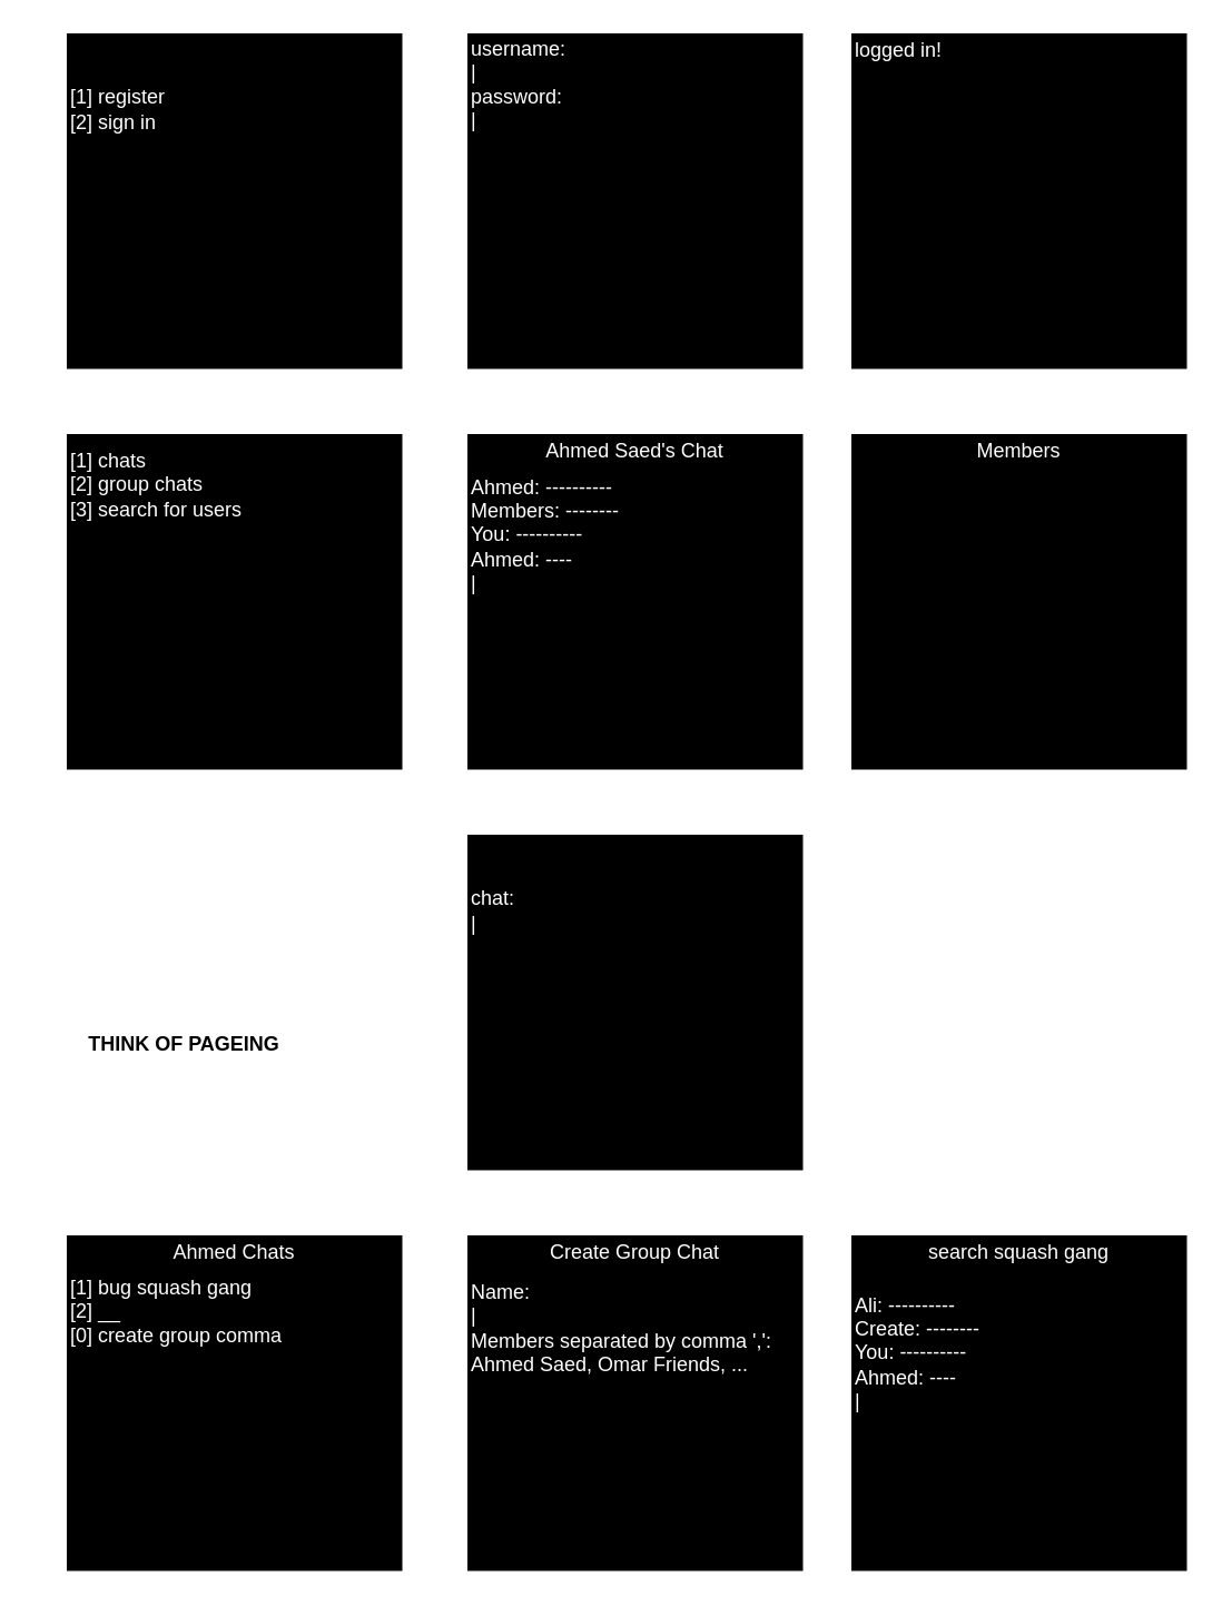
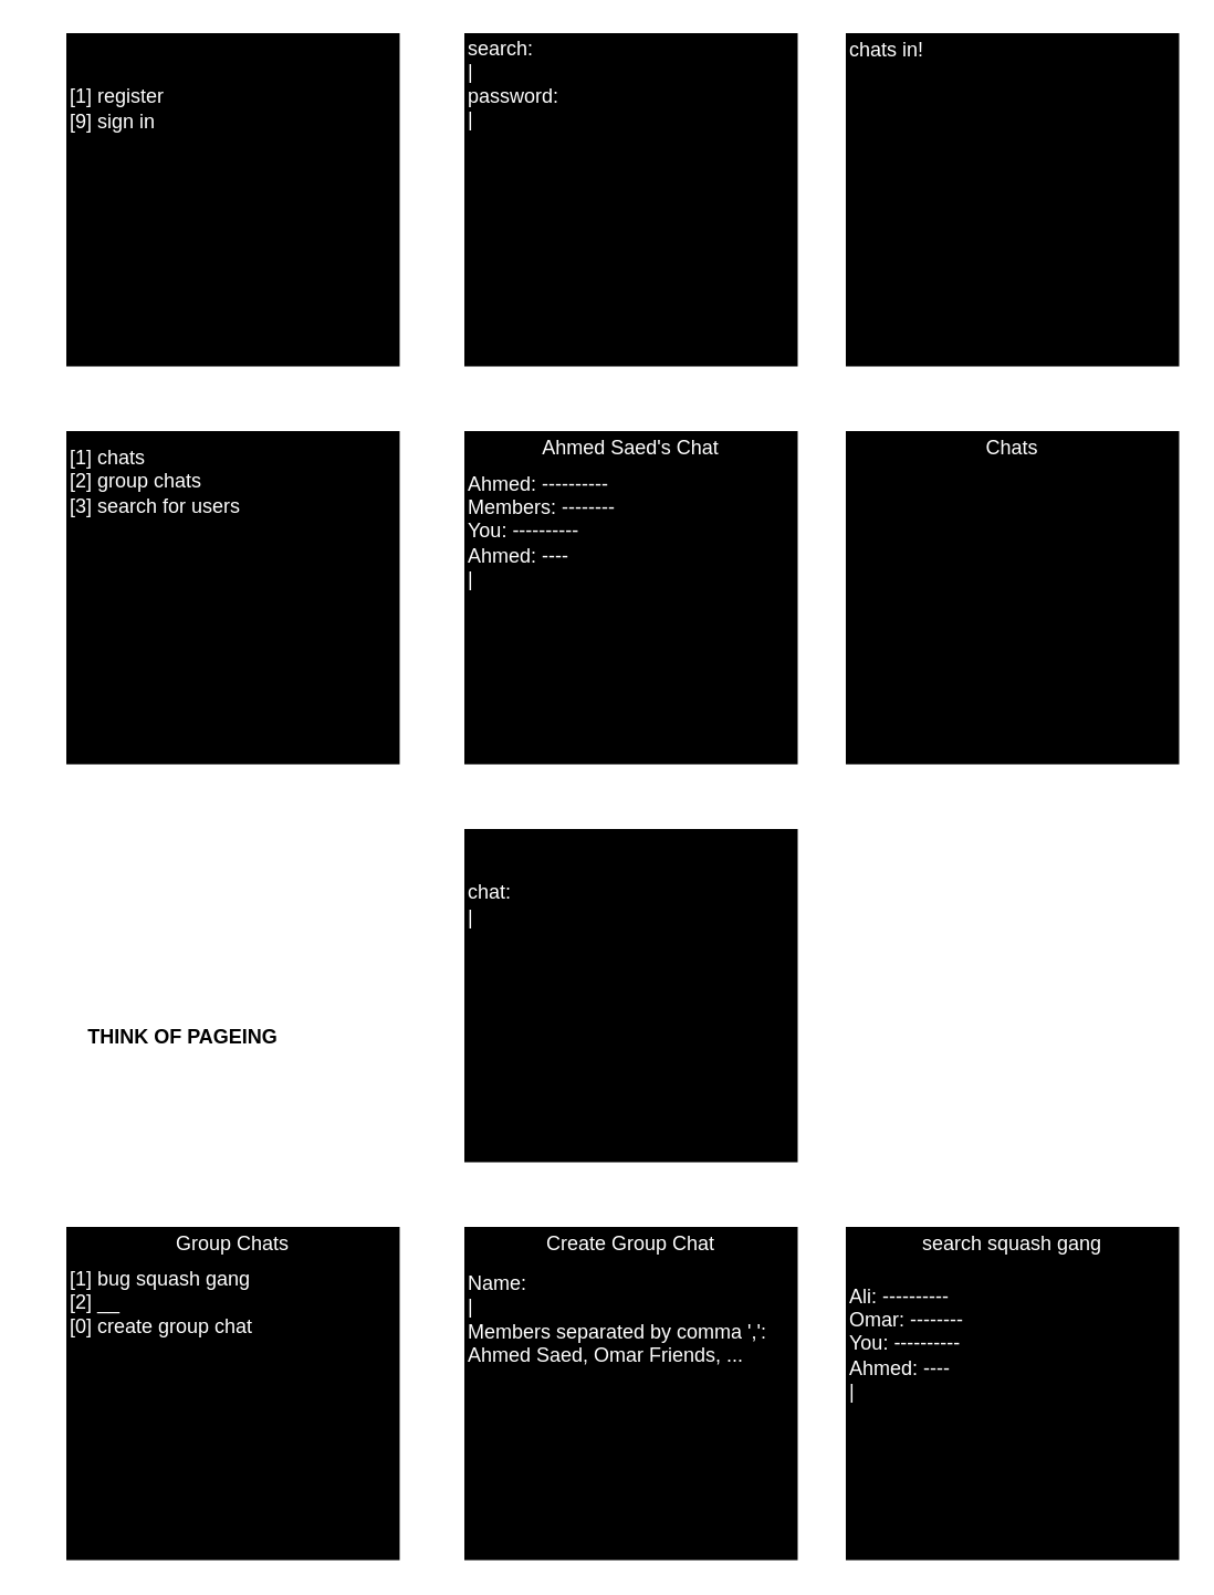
- <mxCell id="7" value="&lt;font color=&quot;#ffffff&quot;&gt;logged in!&lt;/font&gt;" style="text;strokeColor=none;align=left;fillColor=none;html=1;verticalAlign=middle;whiteSpace=wrap;rounded=0;glass=0;shadow=0;" parent="1" vertex="1"><mxGeometry x="510" y="20" width="200" height="20" as="geometry" /></mxCell>
+ <mxCell id="7" value="&lt;font color=&quot;#ffffff&quot;&gt;chats in!&lt;/font&gt;" style="text;strokeColor=none;align=left;fillColor=none;html=1;verticalAlign=middle;whiteSpace=wrap;rounded=0;glass=0;shadow=0;" parent="1" vertex="1"><mxGeometry x="510" y="20" width="200" height="20" as="geometry" /></mxCell>
- <mxCell id="5" value="&lt;font color=&quot;#ffffff&quot;&gt;username:&lt;/font&gt;&lt;div&gt;&lt;font color=&quot;#ffffff&quot;&gt;|&lt;/font&gt;&lt;/div&gt;&lt;div&gt;&lt;font color=&quot;#ffffff&quot;&gt;password:&lt;/font&gt;&lt;/div&gt;&lt;div&gt;&lt;font color=&quot;#ffffff&quot;&gt;|&lt;/font&gt;&lt;/div&gt;" style="text;strokeColor=none;align=left;fillColor=none;html=1;verticalAlign=middle;whiteSpace=wrap;rounded=0;glass=0;shadow=0;" parent="1" vertex="1"><mxGeometry x="280" y="20" width="200" height="60" as="geometry" /></mxCell>
+ <mxCell id="5" value="&lt;font color=&quot;#ffffff&quot;&gt;search:&lt;/font&gt;&lt;div&gt;&lt;font color=&quot;#ffffff&quot;&gt;|&lt;/font&gt;&lt;/div&gt;&lt;div&gt;&lt;font color=&quot;#ffffff&quot;&gt;password:&lt;/font&gt;&lt;/div&gt;&lt;div&gt;&lt;font color=&quot;#ffffff&quot;&gt;|&lt;/font&gt;&lt;/div&gt;" style="text;strokeColor=none;align=left;fillColor=none;html=1;verticalAlign=middle;whiteSpace=wrap;rounded=0;glass=0;shadow=0;" parent="1" vertex="1"><mxGeometry x="280" y="20" width="200" height="60" as="geometry" /></mxCell>
- <mxCell id="3" value="&lt;font color=&quot;#ffffff&quot;&gt;[1] register&lt;/font&gt;&lt;div&gt;&lt;font color=&quot;#ffffff&quot;&gt;[2] sign in&lt;/font&gt;&lt;/div&gt;" style="text;strokeColor=none;align=left;fillColor=none;html=1;verticalAlign=middle;whiteSpace=wrap;rounded=0;glass=0;shadow=0;" parent="1" vertex="1"><mxGeometry x="40" y="50" width="200" height="30" as="geometry" /></mxCell>
+ <mxCell id="3" value="&lt;font color=&quot;#ffffff&quot;&gt;[1] register&lt;/font&gt;&lt;div&gt;&lt;font color=&quot;#ffffff&quot;&gt;[9] sign in&lt;/font&gt;&lt;/div&gt;" style="text;strokeColor=none;align=left;fillColor=none;html=1;verticalAlign=middle;whiteSpace=wrap;rounded=0;glass=0;shadow=0;" parent="1" vertex="1"><mxGeometry x="40" y="50" width="200" height="30" as="geometry" /></mxCell>
- <mxCell id="15" value="&lt;span style=&quot;color: rgb(255, 255, 255); text-align: left;&quot;&gt;Members&lt;/span&gt;" style="text;strokeColor=none;align=center;fillColor=none;html=1;verticalAlign=middle;whiteSpace=wrap;rounded=0;glass=0;shadow=0;" parent="1" vertex="1"><mxGeometry x="510" y="260" width="200" height="20" as="geometry" /></mxCell>
+ <mxCell id="15" value="&lt;span style=&quot;color: rgb(255, 255, 255); text-align: left;&quot;&gt;Chats&lt;/span&gt;" style="text;strokeColor=none;align=center;fillColor=none;html=1;verticalAlign=middle;whiteSpace=wrap;rounded=0;glass=0;shadow=0;" parent="1" vertex="1"><mxGeometry x="510" y="260" width="200" height="20" as="geometry" /></mxCell>
- <mxCell id="17" value="&lt;span style=&quot;color: rgb(255, 255, 255); text-align: left;&quot;&gt;Ahmed Chats&lt;/span&gt;" style="text;strokeColor=none;align=center;fillColor=none;html=1;verticalAlign=middle;whiteSpace=wrap;rounded=0;glass=0;shadow=0;" parent="1" vertex="1"><mxGeometry x="40" y="740" width="200" height="20" as="geometry" /></mxCell>
+ <mxCell id="17" value="&lt;span style=&quot;color: rgb(255, 255, 255); text-align: left;&quot;&gt;Group Chats&lt;/span&gt;" style="text;strokeColor=none;align=center;fillColor=none;html=1;verticalAlign=middle;whiteSpace=wrap;rounded=0;glass=0;shadow=0;" parent="1" vertex="1"><mxGeometry x="40" y="740" width="200" height="20" as="geometry" /></mxCell>
- <mxCell id="18" value="&lt;font color=&quot;#ffffff&quot;&gt;[1] bug squash gang&lt;/font&gt;&lt;div&gt;&lt;span style=&quot;color: rgb(255, 255, 255);&quot;&gt;[2] __&lt;/span&gt;&lt;/div&gt;&lt;div&gt;&lt;span style=&quot;color: rgb(255, 255, 255);&quot;&gt;[0] create group comma&lt;/span&gt;&lt;/div&gt;" style="text;strokeColor=none;align=left;fillColor=none;html=1;verticalAlign=middle;whiteSpace=wrap;rounded=0;glass=0;shadow=0;" parent="1" vertex="1"><mxGeometry x="40" y="760" width="200" height="50" as="geometry" /></mxCell>
+ <mxCell id="18" value="&lt;font color=&quot;#ffffff&quot;&gt;[1] bug squash gang&lt;/font&gt;&lt;div&gt;&lt;span style=&quot;color: rgb(255, 255, 255);&quot;&gt;[2] __&lt;/span&gt;&lt;/div&gt;&lt;div&gt;&lt;span style=&quot;color: rgb(255, 255, 255);&quot;&gt;[0] create group chat&lt;/span&gt;&lt;/div&gt;" style="text;strokeColor=none;align=left;fillColor=none;html=1;verticalAlign=middle;whiteSpace=wrap;rounded=0;glass=0;shadow=0;" parent="1" vertex="1"><mxGeometry x="40" y="760" width="200" height="50" as="geometry" /></mxCell>
- <mxCell id="24" value="&lt;span style=&quot;color: rgb(255, 255, 255);&quot;&gt;Ali: ----------&lt;/span&gt;&lt;div&gt;&lt;span style=&quot;color: rgb(255, 255, 255);&quot;&gt;Create: --------&lt;/span&gt;&lt;span style=&quot;color: rgb(255, 255, 255);&quot;&gt;&lt;br&gt;&lt;/span&gt;&lt;/div&gt;&lt;div&gt;&lt;font color=&quot;#ffffff&quot;&gt;You: ----------&lt;/font&gt;&lt;/div&gt;&lt;div&gt;&lt;span style=&quot;color: rgb(255, 255, 255);&quot;&gt;Ahmed: ----&lt;/span&gt;&lt;font color=&quot;#ffffff&quot;&gt;&lt;br&gt;&lt;/font&gt;&lt;/div&gt;&lt;div&gt;&lt;span style=&quot;color: rgb(255, 255, 255);&quot;&gt;|&lt;/span&gt;&lt;/div&gt;" style="text;strokeColor=none;align=left;fillColor=none;html=1;verticalAlign=middle;whiteSpace=wrap;rounded=0;glass=0;shadow=0;" parent="1" vertex="1"><mxGeometry x="510" y="770" width="200" height="80" as="geometry" /></mxCell>
+ <mxCell id="24" value="&lt;span style=&quot;color: rgb(255, 255, 255);&quot;&gt;Ali: ----------&lt;/span&gt;&lt;div&gt;&lt;span style=&quot;color: rgb(255, 255, 255);&quot;&gt;Omar: --------&lt;/span&gt;&lt;span style=&quot;color: rgb(255, 255, 255);&quot;&gt;&lt;br&gt;&lt;/span&gt;&lt;/div&gt;&lt;div&gt;&lt;font color=&quot;#ffffff&quot;&gt;You: ----------&lt;/font&gt;&lt;/div&gt;&lt;div&gt;&lt;span style=&quot;color: rgb(255, 255, 255);&quot;&gt;Ahmed: ----&lt;/span&gt;&lt;font color=&quot;#ffffff&quot;&gt;&lt;br&gt;&lt;/font&gt;&lt;/div&gt;&lt;div&gt;&lt;span style=&quot;color: rgb(255, 255, 255);&quot;&gt;|&lt;/span&gt;&lt;/div&gt;" style="text;strokeColor=none;align=left;fillColor=none;html=1;verticalAlign=middle;whiteSpace=wrap;rounded=0;glass=0;shadow=0;" parent="1" vertex="1"><mxGeometry x="510" y="770" width="200" height="80" as="geometry" /></mxCell>
